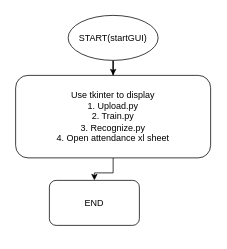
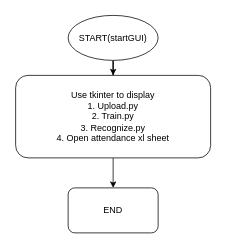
- <mxCell id="6" value="END" style="rounded=1;whiteSpace=wrap;html=1;" vertex="1" parent="1"><mxGeometry x="65" y="240" width="120" height="60" as="geometry" /></mxCell>
+ <mxCell id="6" value="END" style="rounded=1;whiteSpace=wrap;html=1;" vertex="1" parent="1"><mxGeometry x="90" y="250" width="120" height="60" as="geometry" /></mxCell>
